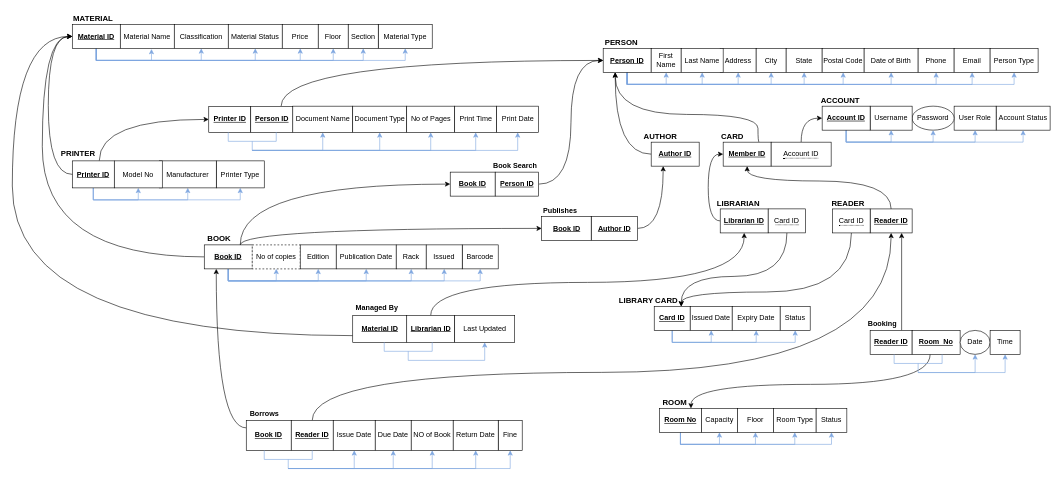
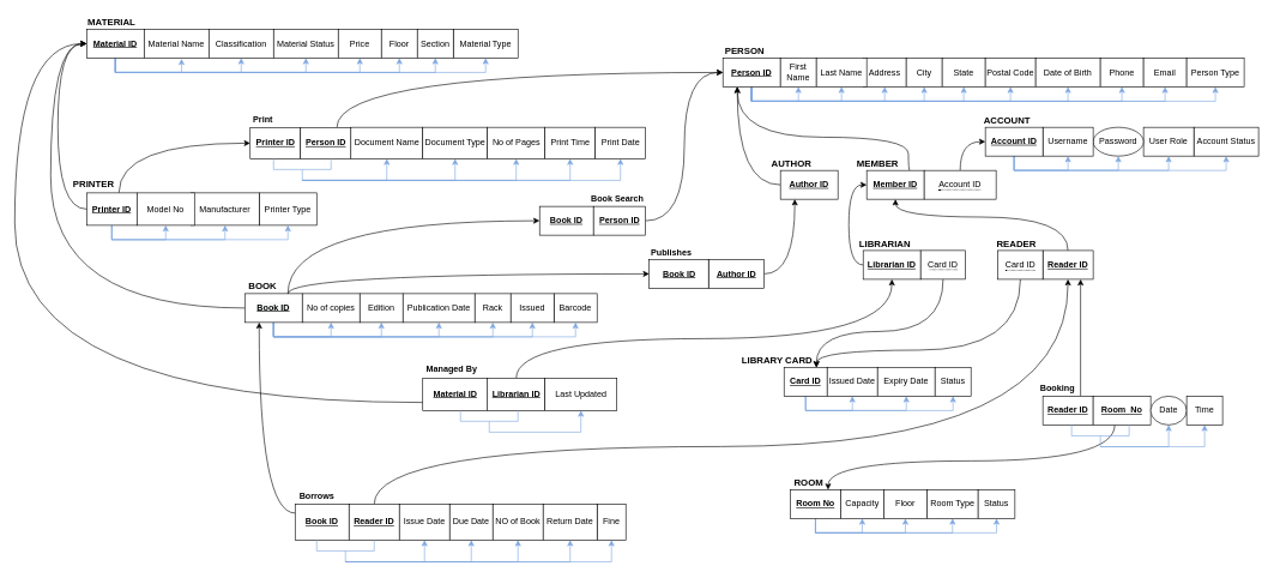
+ <mxCell id="70" value="Print" style="text;html=1;align=center;verticalAlign=middle;resizable=0;points=[];autosize=1;strokeColor=none;fillColor=none;fontSize=12;fontStyle=1" vertex="1" parent="1"><mxGeometry x="345" y="156.23" width="40" height="20" as="geometry" /></mxCell>
- <mxCell id="83" value="CARD" style="text;html=1;align=center;verticalAlign=middle;resizable=0;points=[];autosize=1;strokeColor=none;fillColor=none;fontStyle=1;fontSize=13;" vertex="1" parent="1"><mxGeometry x="1185.07" y="216.23" width="70" height="20" as="geometry" /></mxCell>
+ <mxCell id="83" value="MEMBER" style="text;html=1;align=center;verticalAlign=middle;resizable=0;points=[];autosize=1;strokeColor=none;fillColor=none;fontStyle=1;fontSize=13;" vertex="1" parent="1"><mxGeometry x="1185.07" y="216.23" width="70" height="20" as="geometry" /></mxCell>
- <mxCell id="37" value="&lt;span style=&quot;text-align: left&quot;&gt;No of copies&lt;/span&gt;" style="rounded=0;whiteSpace=wrap;html=1;dashed=1;" vertex="1" parent="1"><mxGeometry x="420" y="407.47" width="80" height="40" as="geometry" /></mxCell>
+ <mxCell id="37" value="&lt;span style=&quot;text-align: left&quot;&gt;No of copies&lt;/span&gt;" style="rounded=0;whiteSpace=wrap;html=1;" vertex="1" parent="1"><mxGeometry x="420" y="407.47" width="80" height="40" as="geometry" /></mxCell>
